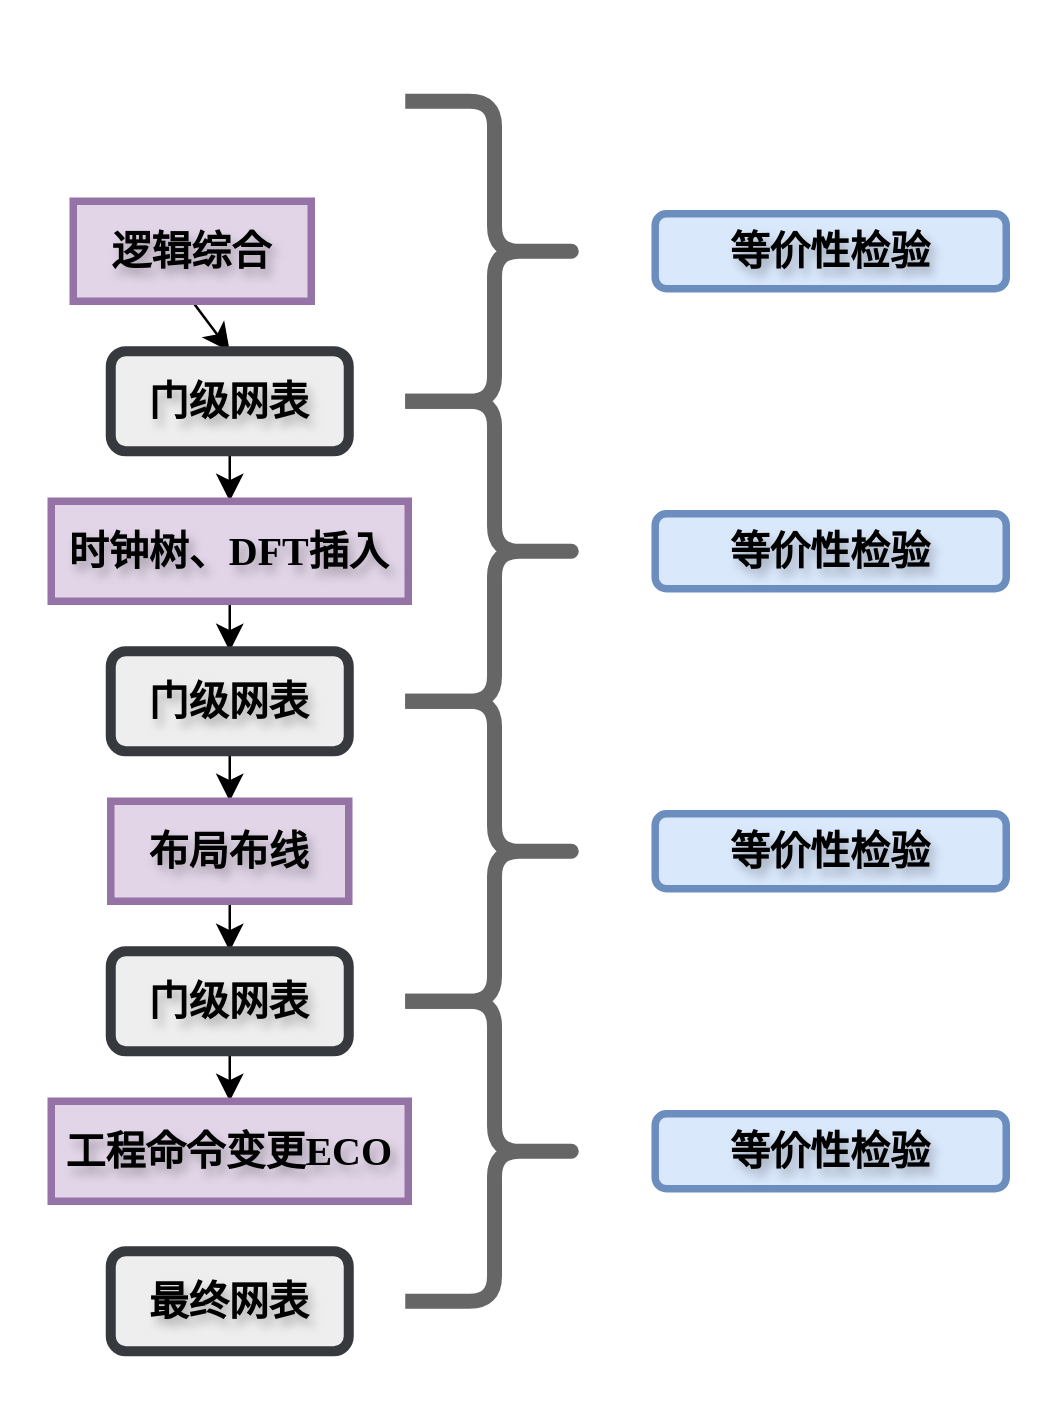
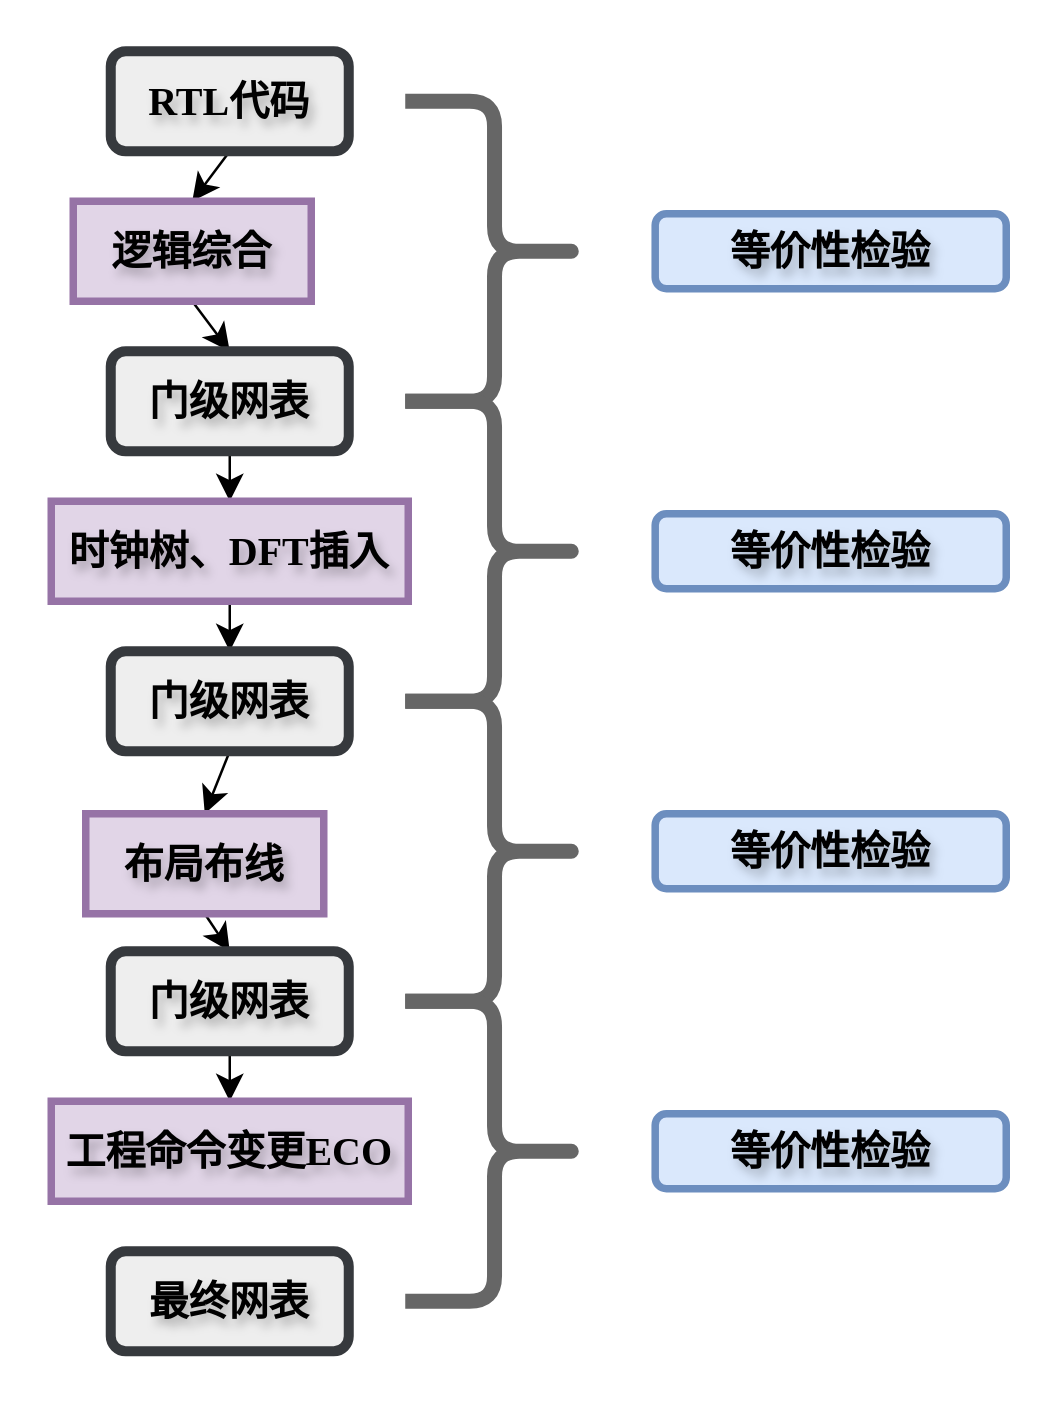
+ <mxCell id="4" value="&lt;font face=&quot;Times New Roman&quot;&gt;RTL&lt;/font&gt;代码" style="rounded=1;whiteSpace=wrap;html=1;fontFamily=宋体;fontStyle=1;fillColor=#eeeeee;strokeColor=#36393d;strokeWidth=4;fontSize=16;textShadow=1;" vertex="1" parent="2"><mxGeometry x="23.801" width="95.202" height="40" as="geometry" /></mxCell>
+ <mxCell id="3" style="edgeStyle=none;curved=1;rounded=0;orthogonalLoop=1;jettySize=auto;html=1;exitX=0.5;exitY=1;exitDx=0;exitDy=0;entryX=0.5;entryY=0;entryDx=0;entryDy=0;fontSize=16;startSize=8;endSize=8;fontFamily=宋体;fontStyle=1;textShadow=1;" edge="1" parent="2" source="4" target="6"><mxGeometry relative="1" as="geometry" /></mxCell>
- <mxCell id="14" value="布局布线" style="rounded=0;whiteSpace=wrap;html=1;fontFamily=宋体;fontStyle=1;strokeWidth=3;fontSize=16;textShadow=1;fillColor=#e1d5e7;strokeColor=#9673a6;" vertex="1" parent="2"><mxGeometry x="23.801" y="300" width="95.202" height="40" as="geometry" /></mxCell>
+ <mxCell id="14" value="布局布线" style="rounded=0;whiteSpace=wrap;html=1;fontFamily=宋体;fontStyle=1;strokeWidth=3;fontSize=16;textShadow=1;fillColor=#e1d5e7;strokeColor=#9673a6;" vertex="1" parent="2"><mxGeometry x="13.801" y="305" width="95.202" height="40" as="geometry" /></mxCell>
